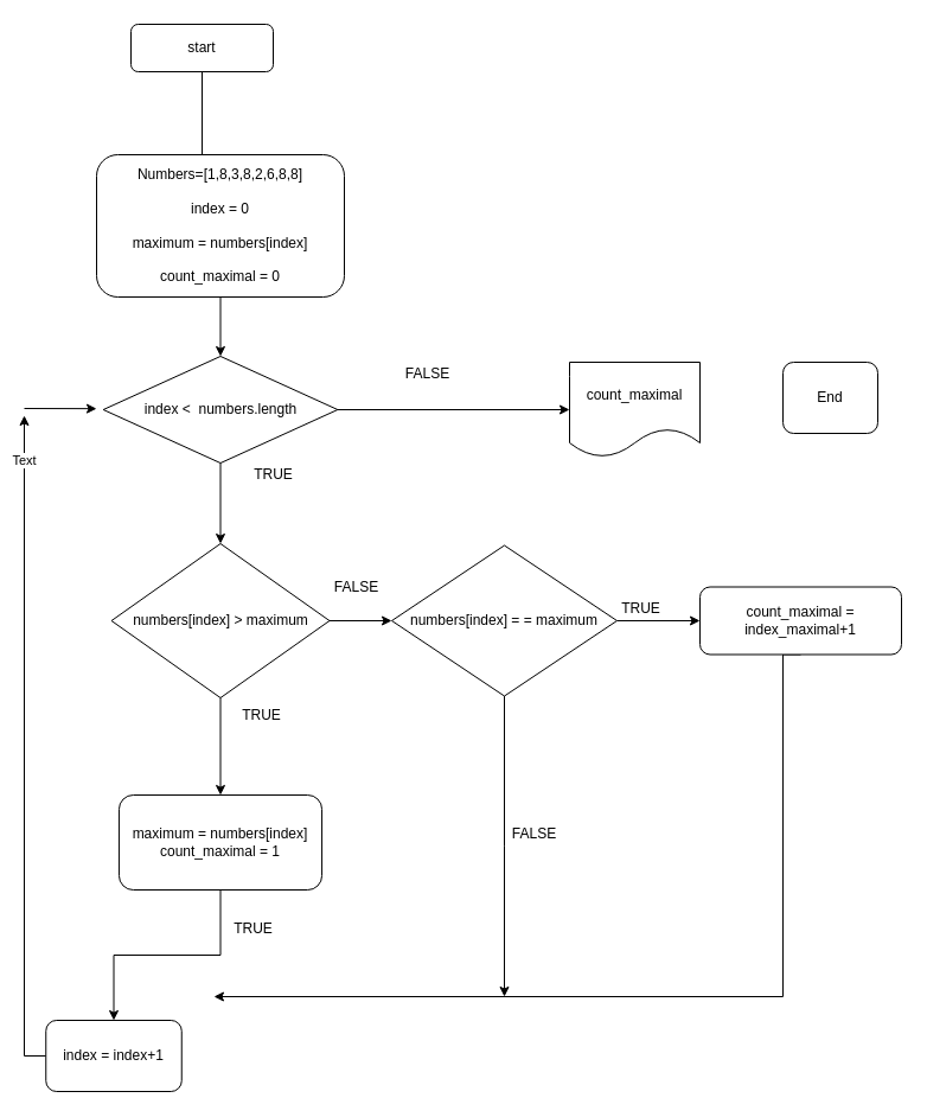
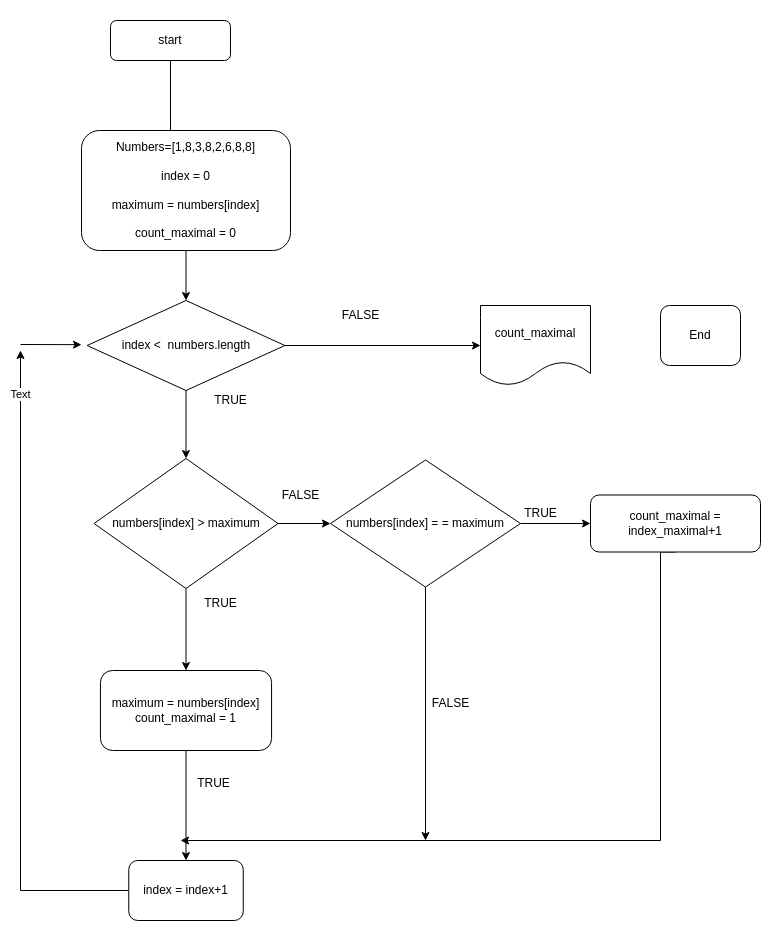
- <mxCell id="16" value="index = index+1" style="rounded=1;whiteSpace=wrap;html=1;" vertex="1" parent="1"><mxGeometry x="38.25" y="860" width="114.5" height="60" as="geometry" /></mxCell>
+ <mxCell id="16" value="index = index+1" style="rounded=1;whiteSpace=wrap;html=1;" vertex="1" parent="1"><mxGeometry x="128.25" y="860" width="114.5" height="60" as="geometry" /></mxCell>
